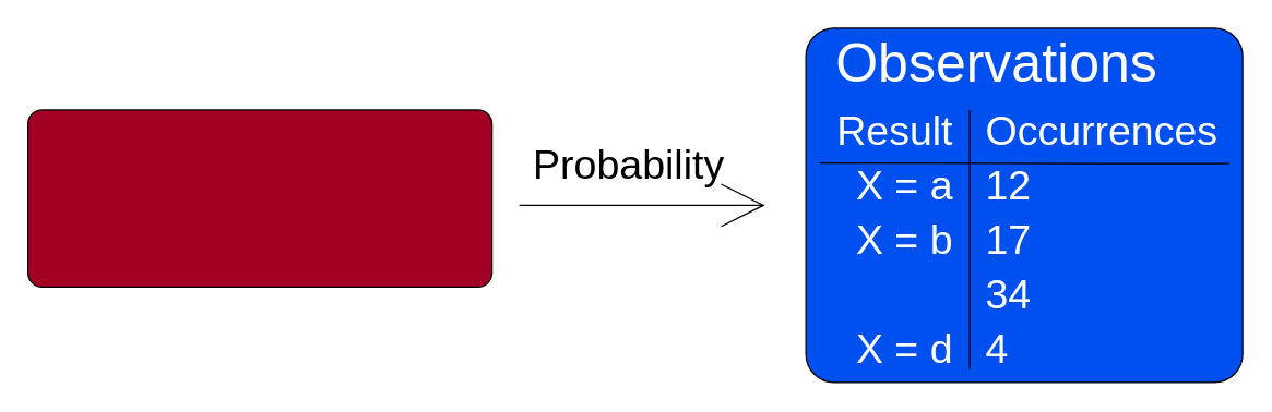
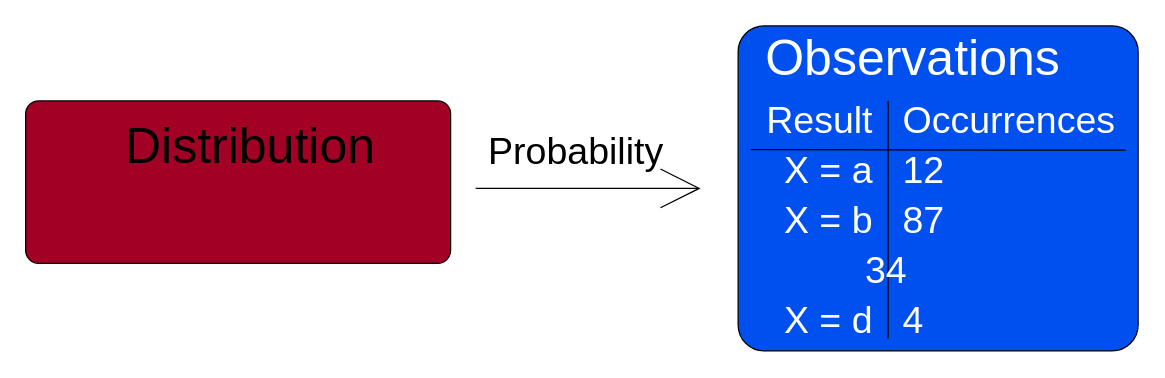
+ <mxCell id="16" value="Distribution" style="text;html=1;strokeColor=none;fillColor=none;align=center;verticalAlign=middle;whiteSpace=wrap;rounded=0;fontSize=40;" vertex="1" parent="1"><mxGeometry x="80" y="100" width="240" height="30" as="geometry" /></mxCell>
- <mxCell id="7" value="17" style="text;html=1;strokeColor=none;fillColor=none;align=left;verticalAlign=middle;whiteSpace=wrap;rounded=0;fontSize=30;fontColor=#FFFFFF;" vertex="1" parent="1"><mxGeometry x="720" y="160" width="180" height="30" as="geometry" /></mxCell>
+ <mxCell id="7" value="87" style="text;html=1;strokeColor=none;fillColor=none;align=left;verticalAlign=middle;whiteSpace=wrap;rounded=0;fontSize=30;fontColor=#FFFFFF;" vertex="1" parent="1"><mxGeometry x="720" y="160" width="180" height="30" as="geometry" /></mxCell>
- <mxCell id="8" value="34" style="text;html=1;strokeColor=none;fillColor=none;align=left;verticalAlign=middle;whiteSpace=wrap;rounded=0;fontSize=30;fontColor=#FFFFFF;" vertex="1" parent="1"><mxGeometry x="720" y="200" width="180" height="30" as="geometry" /></mxCell>
+ <mxCell id="8" value="34" style="text;html=1;strokeColor=none;fillColor=none;align=left;verticalAlign=middle;whiteSpace=wrap;rounded=0;fontSize=30;fontColor=#FFFFFF;" vertex="1" parent="1"><mxGeometry x="690" y="200" width="180" height="30" as="geometry" /></mxCell>
